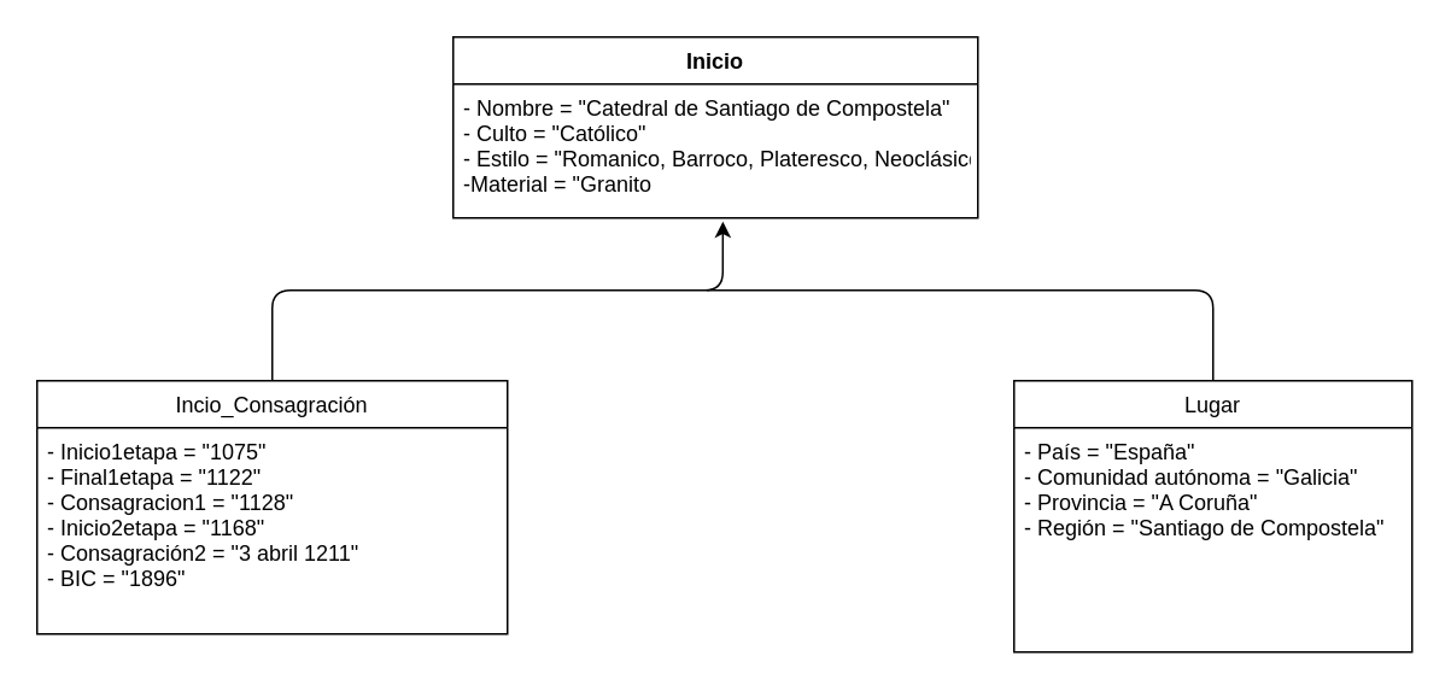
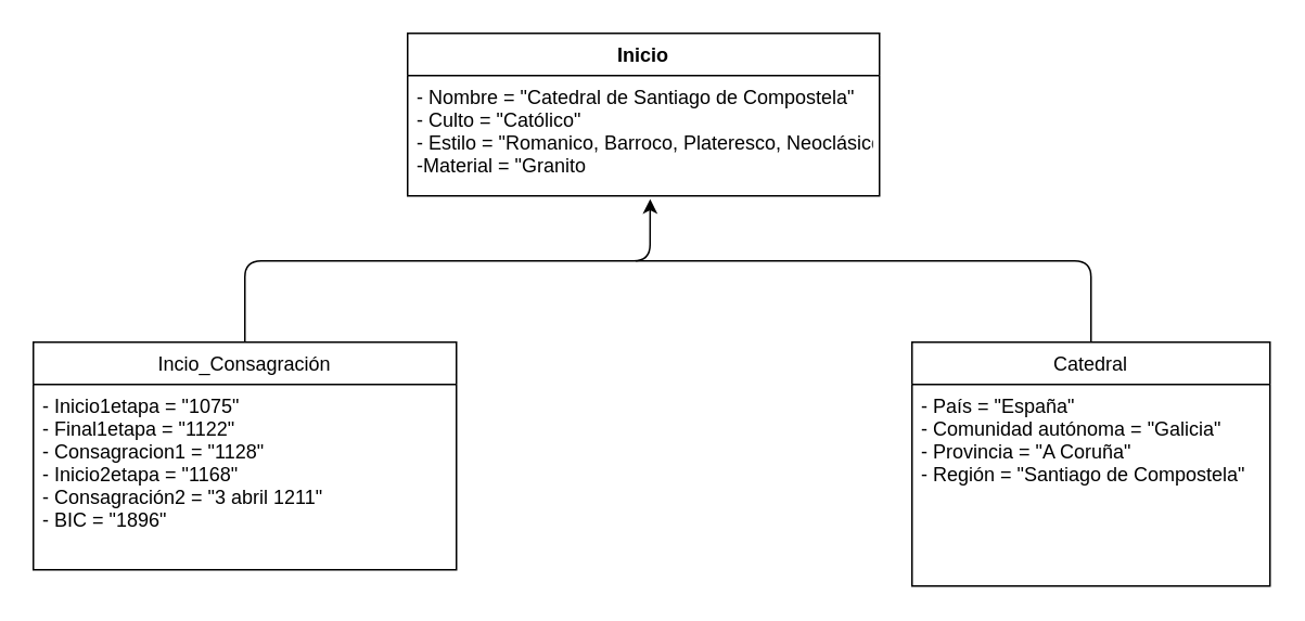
- <mxCell id="4" value="Lugar" style="swimlane;fontStyle=0;childLayout=stackLayout;horizontal=1;startSize=26;fillColor=none;horizontalStack=0;resizeParent=1;resizeParentMax=0;resizeLast=0;collapsible=1;marginBottom=0;" vertex="1" parent="1"><mxGeometry x="560" y="210" width="220" height="150" as="geometry" /></mxCell>
+ <mxCell id="4" value="Catedral" style="swimlane;fontStyle=0;childLayout=stackLayout;horizontal=1;startSize=26;fillColor=none;horizontalStack=0;resizeParent=1;resizeParentMax=0;resizeLast=0;collapsible=1;marginBottom=0;" vertex="1" parent="1"><mxGeometry x="560" y="210" width="220" height="150" as="geometry" /></mxCell>
